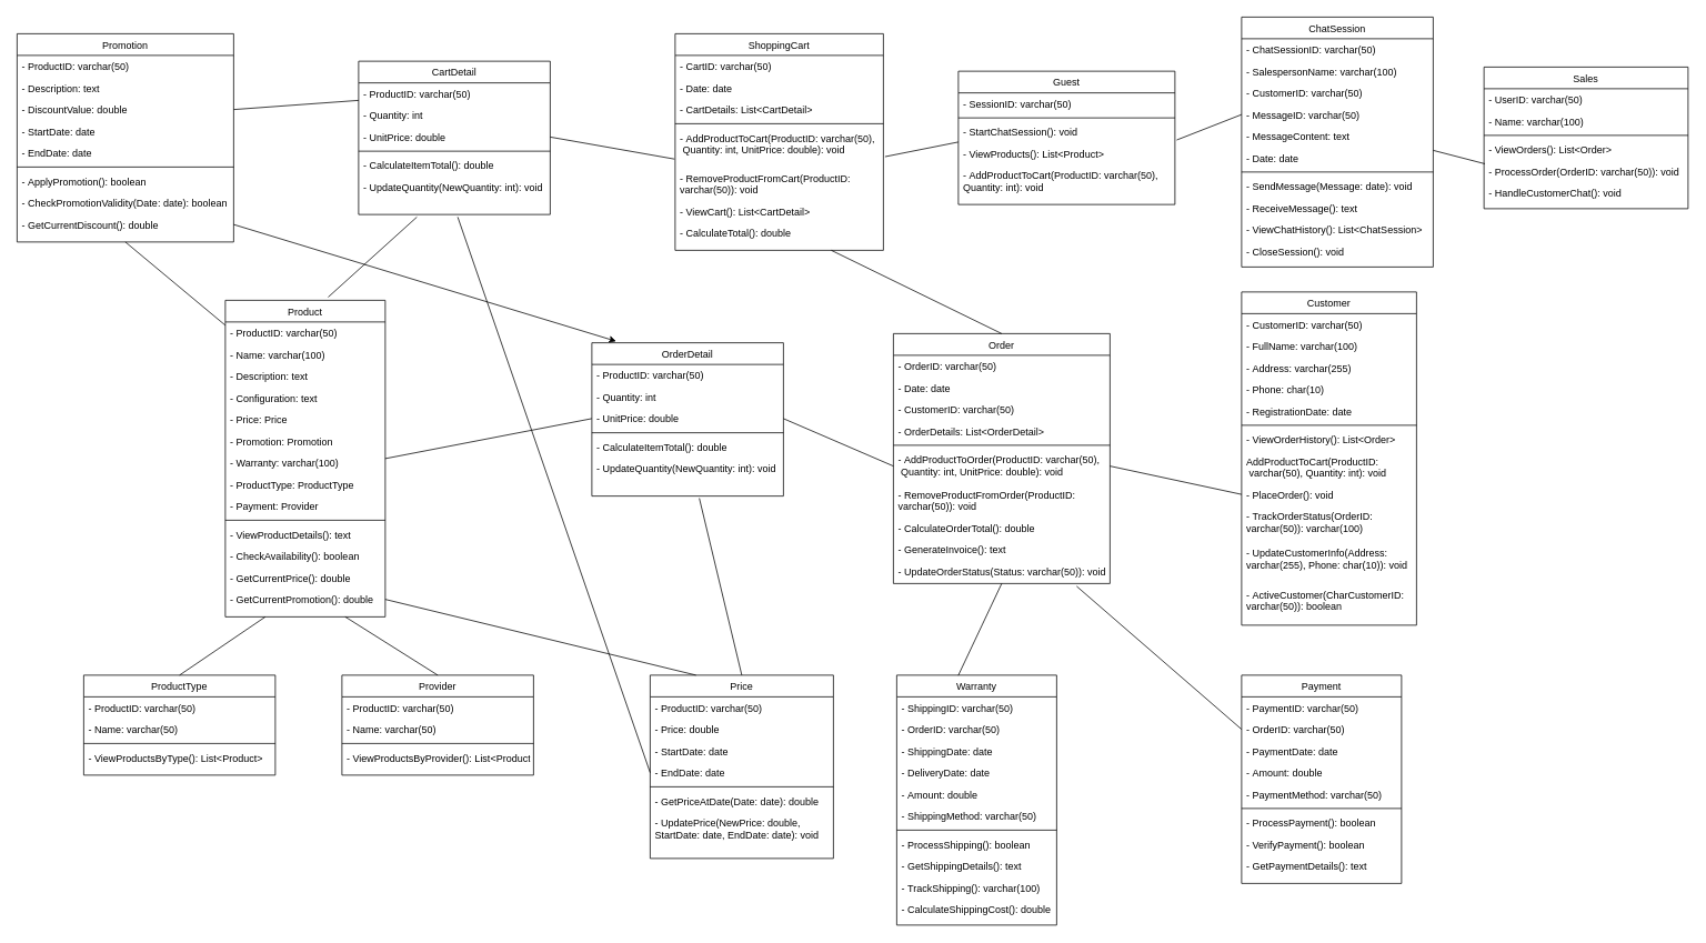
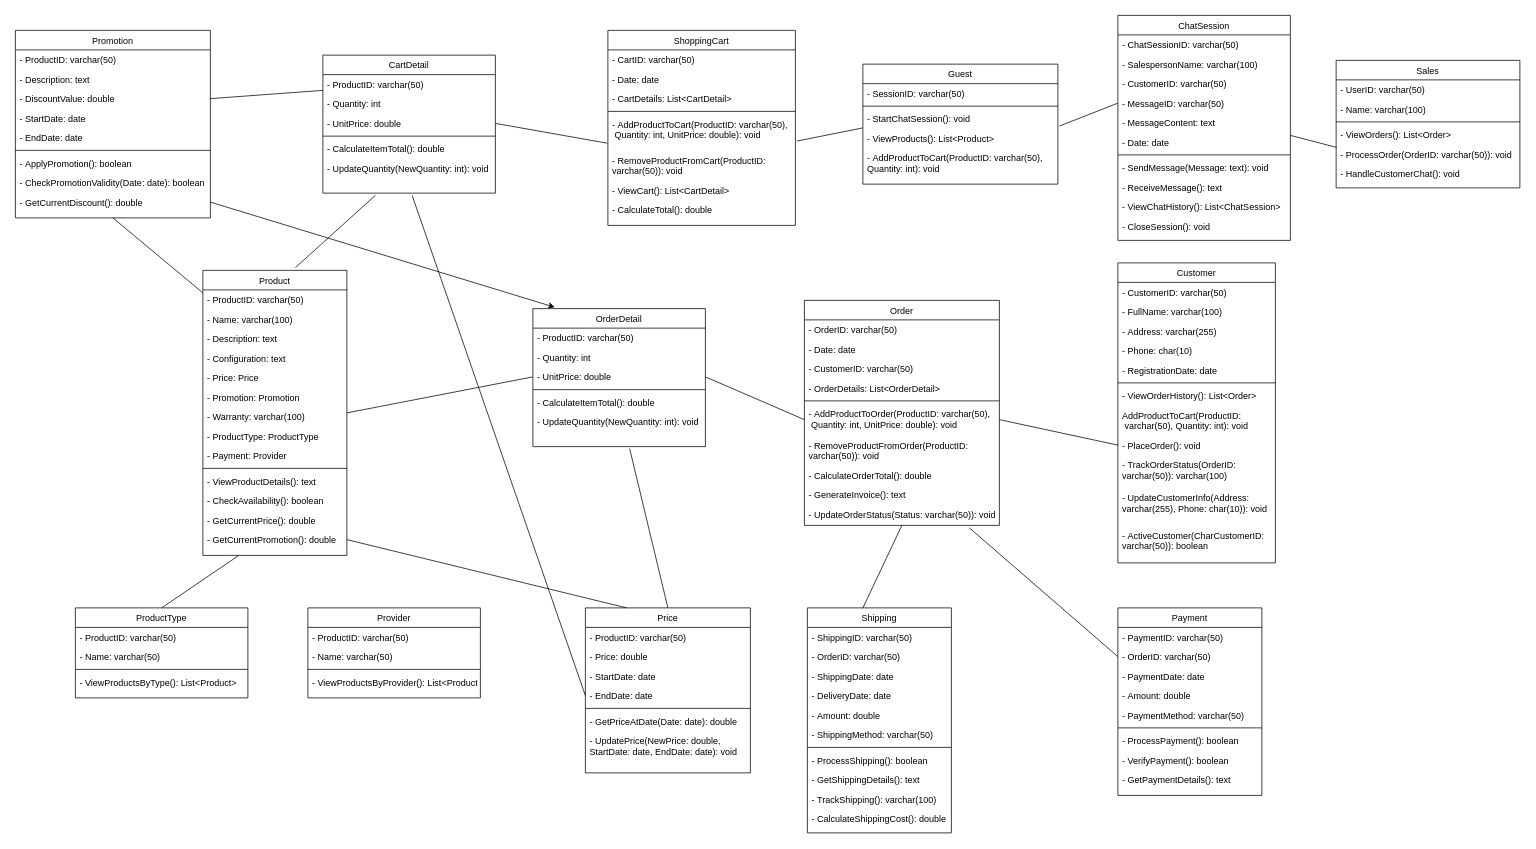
- <mxCell id="135" value="- SendMessage(Message: date): void" style="text;align=left;verticalAlign=top;spacingLeft=4;spacingRight=4;overflow=hidden;rotatable=0;points=[[0,0.5],[1,0.5]];portConstraint=eastwest;" vertex="1" parent="127"><mxGeometry y="190" width="230" height="26" as="geometry" /></mxCell>
+ <mxCell id="135" value="- SendMessage(Message: text): void" style="text;align=left;verticalAlign=top;spacingLeft=4;spacingRight=4;overflow=hidden;rotatable=0;points=[[0,0.5],[1,0.5]];portConstraint=eastwest;" vertex="1" parent="127"><mxGeometry y="190" width="230" height="26" as="geometry" /></mxCell>
- <mxCell id="156" value="" style="endArrow=none;html=1;exitX=0.75;exitY=1;exitDx=0;exitDy=0;entryX=0.5;entryY=0;entryDx=0;entryDy=0;" edge="1" parent="1" source="45" target="61"><mxGeometry width="50" height="50" relative="1" as="geometry"><mxPoint x="1180" y="620" as="sourcePoint" /><mxPoint x="1230" y="570" as="targetPoint" /></mxGeometry></mxCell>
- <mxCell id="141" value="" style="endArrow=none;html=1;exitX=0.5;exitY=0;exitDx=0;exitDy=0;entryX=0.75;entryY=1;entryDx=0;entryDy=0;" edge="1" parent="1" source="40" target="2"><mxGeometry width="50" height="50" relative="1" as="geometry"><mxPoint x="1180" y="620" as="sourcePoint" /><mxPoint x="1230" y="570" as="targetPoint" /></mxGeometry></mxCell>
- <mxCell id="89" value="Warranty" style="swimlane;fontStyle=0;align=center;verticalAlign=top;childLayout=stackLayout;horizontal=1;startSize=26;horizontalStack=0;resizeParent=1;resizeLast=0;collapsible=1;marginBottom=0;rounded=0;shadow=0;strokeWidth=1;" vertex="1" parent="1"><mxGeometry x="1076" y="810" width="192" height="300" as="geometry"><mxRectangle x="550" y="140" width="160" height="26" as="alternateBounds" /></mxGeometry></mxCell>
+ <mxCell id="89" value="Shipping" style="swimlane;fontStyle=0;align=center;verticalAlign=top;childLayout=stackLayout;horizontal=1;startSize=26;horizontalStack=0;resizeParent=1;resizeLast=0;collapsible=1;marginBottom=0;rounded=0;shadow=0;strokeWidth=1;" vertex="1" parent="1"><mxGeometry x="1076" y="810" width="192" height="300" as="geometry"><mxRectangle x="550" y="140" width="160" height="26" as="alternateBounds" /></mxGeometry></mxCell>
